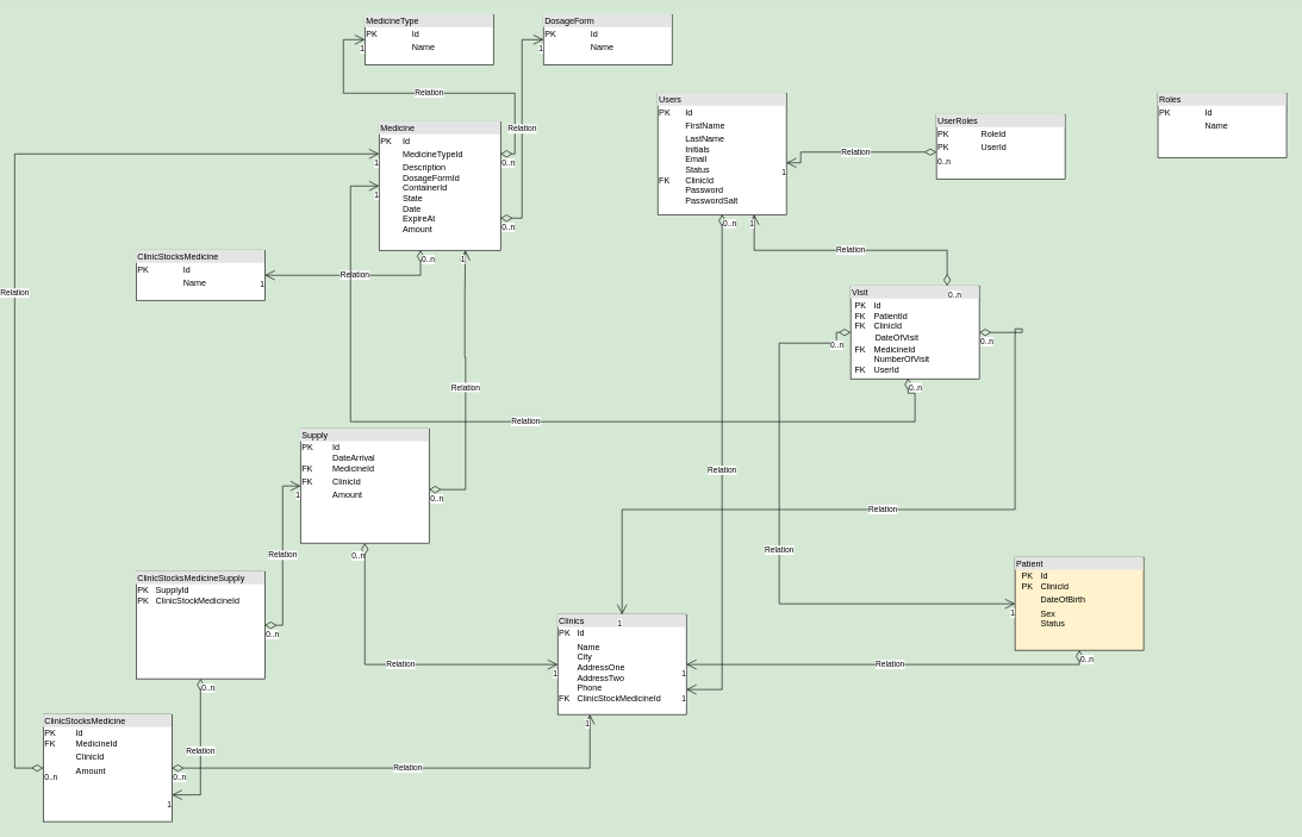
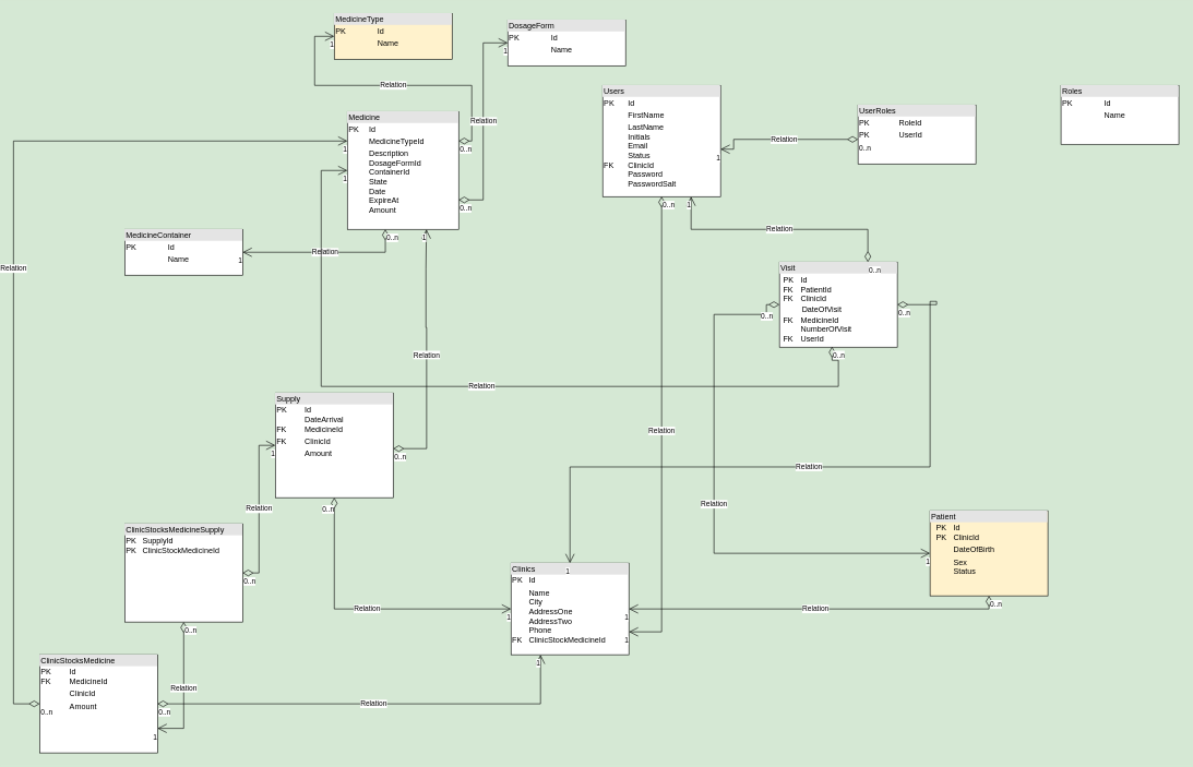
- <mxCell id="4" value="&lt;div style=&quot;box-sizing: border-box; width: 100%; background: rgb(228, 228, 228); padding: 2px;&quot;&gt;MedicineType&lt;/div&gt;&lt;table style=&quot;width:100%;font-size:1em;&quot; cellpadding=&quot;2&quot; cellspacing=&quot;0&quot;&gt;&lt;tbody&gt;&lt;tr&gt;&lt;td&gt;PK&lt;/td&gt;&lt;td&gt;Id&lt;/td&gt;&lt;/tr&gt;&lt;tr&gt;&lt;td&gt;&lt;br&gt;&lt;/td&gt;&lt;td&gt;Name&lt;/td&gt;&lt;/tr&gt;&lt;tr&gt;&lt;td&gt;&lt;/td&gt;&lt;td&gt;&lt;br&gt;&lt;/td&gt;&lt;/tr&gt;&lt;/tbody&gt;&lt;/table&gt;" style="verticalAlign=top;align=left;overflow=fill;html=1;whiteSpace=wrap;" parent="1" vertex="1"><mxGeometry x="510" y="20" width="180" height="70" as="geometry" /></mxCell>
+ <mxCell id="4" value="&lt;div style=&quot;box-sizing: border-box; width: 100%; background: rgb(228, 228, 228); padding: 2px;&quot;&gt;MedicineType&lt;/div&gt;&lt;table style=&quot;width:100%;font-size:1em;&quot; cellpadding=&quot;2&quot; cellspacing=&quot;0&quot;&gt;&lt;tbody&gt;&lt;tr&gt;&lt;td&gt;PK&lt;/td&gt;&lt;td&gt;Id&lt;/td&gt;&lt;/tr&gt;&lt;tr&gt;&lt;td&gt;&lt;br&gt;&lt;/td&gt;&lt;td&gt;Name&lt;/td&gt;&lt;/tr&gt;&lt;tr&gt;&lt;td&gt;&lt;/td&gt;&lt;td&gt;&lt;br&gt;&lt;/td&gt;&lt;/tr&gt;&lt;/tbody&gt;&lt;/table&gt;" style="verticalAlign=top;align=left;overflow=fill;html=1;whiteSpace=wrap;fillColor=#fff2cc;" parent="1" vertex="1"><mxGeometry x="510" y="20" width="180" height="70" as="geometry" /></mxCell>
- <mxCell id="5" value="&lt;div style=&quot;box-sizing: border-box; width: 100%; background: rgb(228, 228, 228); padding: 2px;&quot;&gt;DosageForm&lt;/div&gt;&lt;table style=&quot;width:100%;font-size:1em;&quot; cellpadding=&quot;2&quot; cellspacing=&quot;0&quot;&gt;&lt;tbody&gt;&lt;tr&gt;&lt;td&gt;PK&lt;/td&gt;&lt;td&gt;Id&lt;/td&gt;&lt;/tr&gt;&lt;tr&gt;&lt;td&gt;&lt;br&gt;&lt;/td&gt;&lt;td&gt;Name&lt;/td&gt;&lt;/tr&gt;&lt;tr&gt;&lt;td&gt;&lt;/td&gt;&lt;td&gt;&lt;br&gt;&lt;/td&gt;&lt;/tr&gt;&lt;/tbody&gt;&lt;/table&gt;" style="verticalAlign=top;align=left;overflow=fill;html=1;whiteSpace=wrap;" parent="1" vertex="1"><mxGeometry x="760" y="20" width="180" height="70" as="geometry" /></mxCell>
+ <mxCell id="5" value="&lt;div style=&quot;box-sizing: border-box; width: 100%; background: rgb(228, 228, 228); padding: 2px;&quot;&gt;DosageForm&lt;/div&gt;&lt;table style=&quot;width:100%;font-size:1em;&quot; cellpadding=&quot;2&quot; cellspacing=&quot;0&quot;&gt;&lt;tbody&gt;&lt;tr&gt;&lt;td&gt;PK&lt;/td&gt;&lt;td&gt;Id&lt;/td&gt;&lt;/tr&gt;&lt;tr&gt;&lt;td&gt;&lt;br&gt;&lt;/td&gt;&lt;td&gt;Name&lt;/td&gt;&lt;/tr&gt;&lt;tr&gt;&lt;td&gt;&lt;/td&gt;&lt;td&gt;&lt;br&gt;&lt;/td&gt;&lt;/tr&gt;&lt;/tbody&gt;&lt;/table&gt;" style="verticalAlign=top;align=left;overflow=fill;html=1;whiteSpace=wrap;" parent="1" vertex="1"><mxGeometry x="775" y="30" width="180" height="70" as="geometry" /></mxCell>
- <mxCell id="8" value="&lt;div style=&quot;box-sizing: border-box; width: 100%; background: rgb(228, 228, 228); padding: 2px;&quot;&gt;ClinicStocksMedicine&lt;/div&gt;&lt;table style=&quot;width:100%;font-size:1em;&quot; cellpadding=&quot;2&quot; cellspacing=&quot;0&quot;&gt;&lt;tbody&gt;&lt;tr&gt;&lt;td&gt;PK&lt;/td&gt;&lt;td&gt;Id&lt;/td&gt;&lt;/tr&gt;&lt;tr&gt;&lt;td&gt;&lt;br&gt;&lt;/td&gt;&lt;td&gt;Name&lt;/td&gt;&lt;/tr&gt;&lt;tr&gt;&lt;td&gt;&lt;/td&gt;&lt;td&gt;&lt;br&gt;&lt;/td&gt;&lt;/tr&gt;&lt;/tbody&gt;&lt;/table&gt;" style="verticalAlign=top;align=left;overflow=fill;html=1;whiteSpace=wrap;" parent="1" vertex="1"><mxGeometry x="190" y="350" width="180" height="70" as="geometry" /></mxCell>
+ <mxCell id="8" value="&lt;div style=&quot;box-sizing: border-box; width: 100%; background: rgb(228, 228, 228); padding: 2px;&quot;&gt;MedicineContainer&lt;/div&gt;&lt;table style=&quot;width:100%;font-size:1em;&quot; cellpadding=&quot;2&quot; cellspacing=&quot;0&quot;&gt;&lt;tbody&gt;&lt;tr&gt;&lt;td&gt;PK&lt;/td&gt;&lt;td&gt;Id&lt;/td&gt;&lt;/tr&gt;&lt;tr&gt;&lt;td&gt;&lt;br&gt;&lt;/td&gt;&lt;td&gt;Name&lt;/td&gt;&lt;/tr&gt;&lt;tr&gt;&lt;td&gt;&lt;/td&gt;&lt;td&gt;&lt;br&gt;&lt;/td&gt;&lt;/tr&gt;&lt;/tbody&gt;&lt;/table&gt;" style="verticalAlign=top;align=left;overflow=fill;html=1;whiteSpace=wrap;" parent="1" vertex="1"><mxGeometry x="190" y="350" width="180" height="70" as="geometry" /></mxCell>
